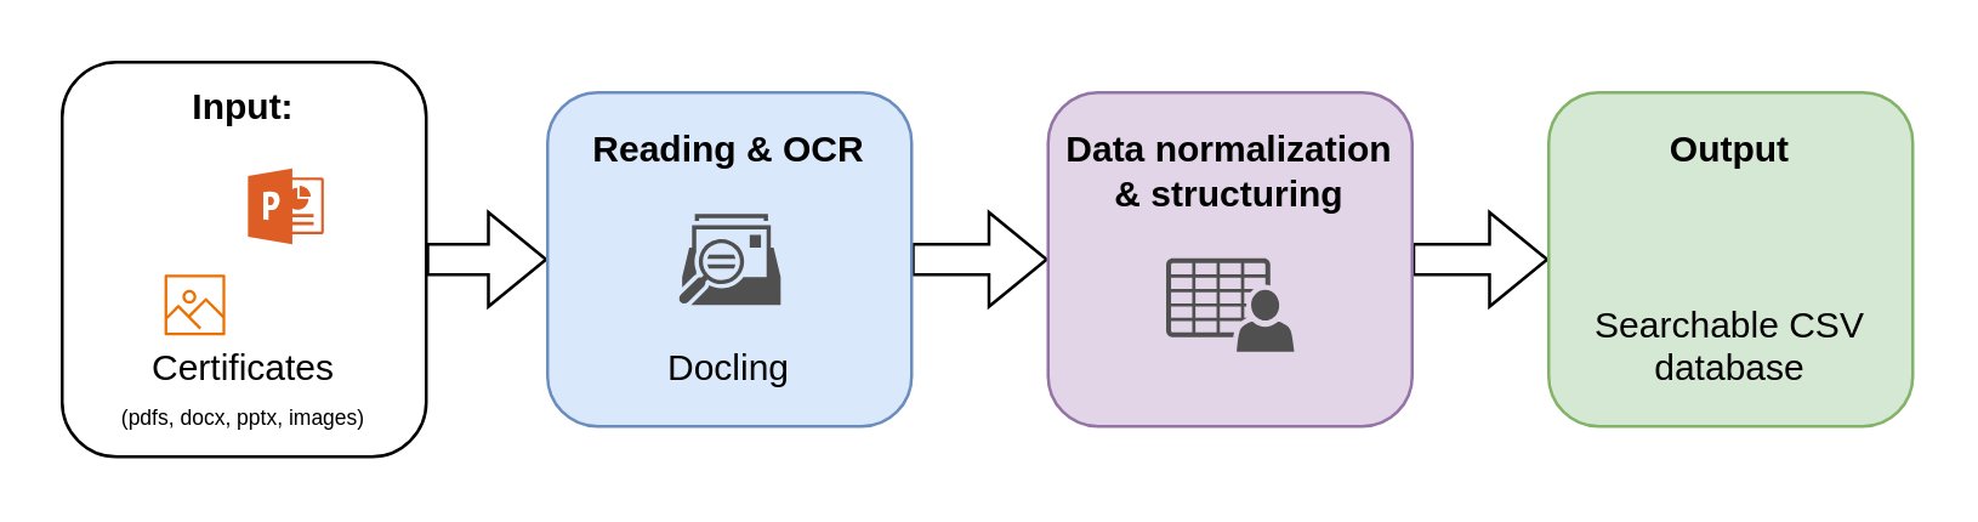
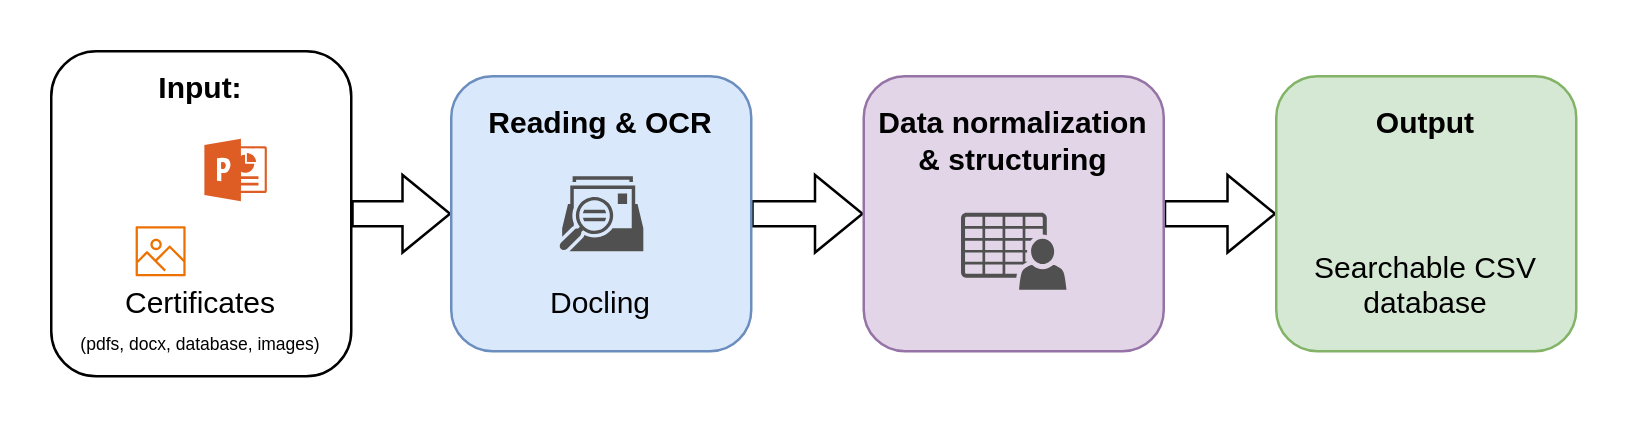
- <mxCell id="3" value="&lt;b&gt;Input:&lt;/b&gt;&lt;div&gt;&lt;b&gt;&lt;br&gt;&lt;/b&gt;&lt;/div&gt;&lt;div&gt;&lt;b&gt;&lt;br&gt;&lt;/b&gt;&lt;/div&gt;&lt;div&gt;&lt;b&gt;&lt;br&gt;&lt;/b&gt;&lt;/div&gt;&lt;div&gt;&lt;b&gt;&lt;br&gt;&lt;/b&gt;&lt;/div&gt;&lt;div&gt;&lt;b&gt;&lt;br&gt;&lt;/b&gt;&lt;/div&gt;&lt;div&gt;Certificates&lt;/div&gt;&lt;div&gt;&lt;font style=&quot;font-size: 7px;&quot;&gt;(pdfs, docx, pptx, images)&lt;/font&gt;&lt;/div&gt;" style="rounded=1;whiteSpace=wrap;html=1;verticalAlign=middle;" vertex="1" parent="1"><mxGeometry x="20" y="20" width="120" height="130" as="geometry" /></mxCell>
+ <mxCell id="3" value="&lt;b&gt;Input:&lt;/b&gt;&lt;div&gt;&lt;b&gt;&lt;br&gt;&lt;/b&gt;&lt;/div&gt;&lt;div&gt;&lt;b&gt;&lt;br&gt;&lt;/b&gt;&lt;/div&gt;&lt;div&gt;&lt;b&gt;&lt;br&gt;&lt;/b&gt;&lt;/div&gt;&lt;div&gt;&lt;b&gt;&lt;br&gt;&lt;/b&gt;&lt;/div&gt;&lt;div&gt;&lt;b&gt;&lt;br&gt;&lt;/b&gt;&lt;/div&gt;&lt;div&gt;Certificates&lt;/div&gt;&lt;div&gt;&lt;font style=&quot;font-size: 7px;&quot;&gt;(pdfs, docx, database, images)&lt;/font&gt;&lt;/div&gt;" style="rounded=1;whiteSpace=wrap;html=1;verticalAlign=middle;" vertex="1" parent="1"><mxGeometry x="20" y="20" width="120" height="130" as="geometry" /></mxCell>
